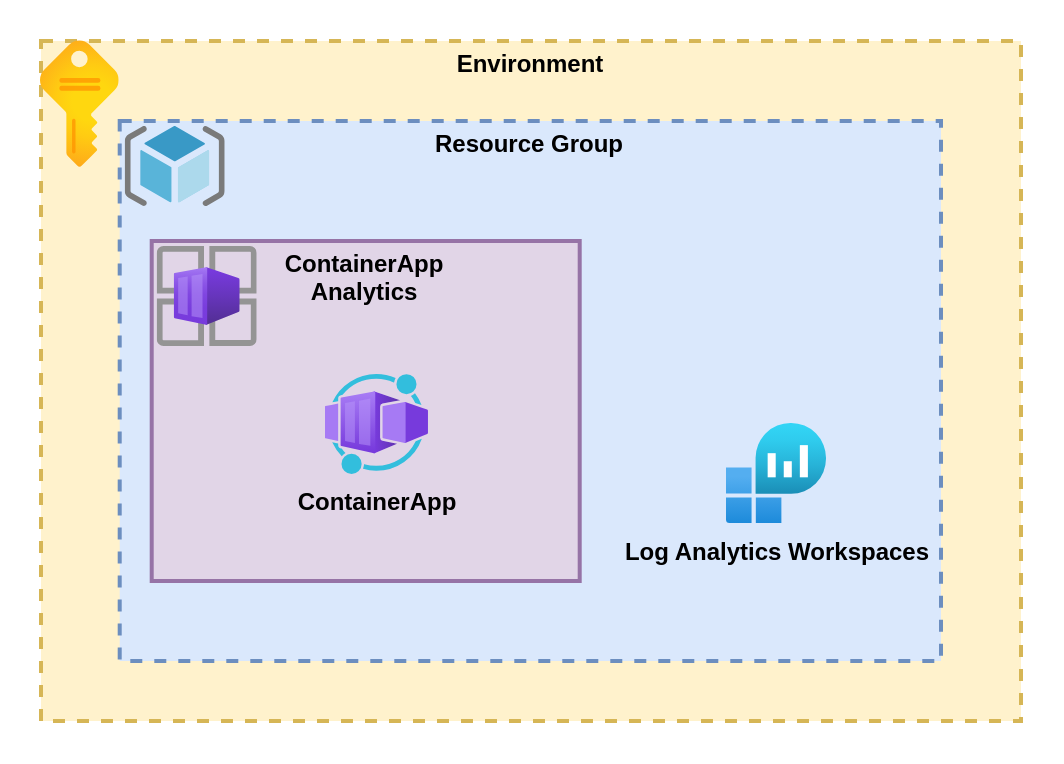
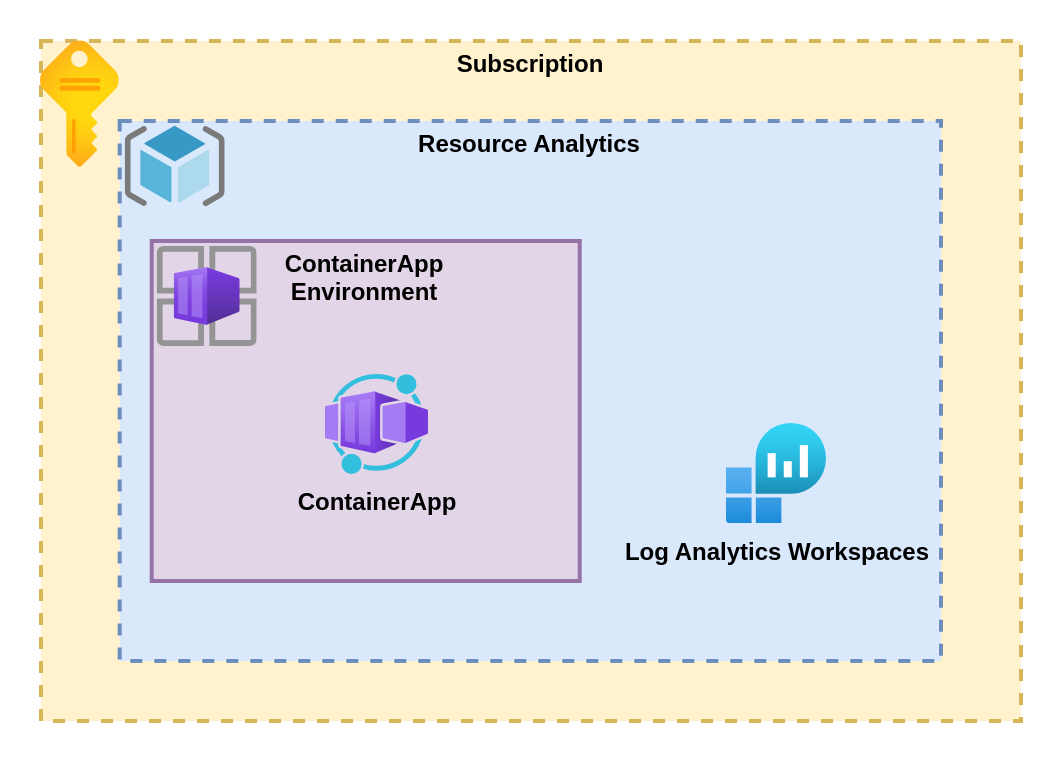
- <mxCell id="2" value="&lt;b&gt;Environment&lt;/b&gt;" style="fontStyle=0;verticalAlign=top;align=center;spacingTop=-2;fillColor=#fff2cc;rounded=0;whiteSpace=wrap;html=1;strokeColor=#d6b656;strokeWidth=2;dashed=1;container=1;collapsible=0;expand=0;recursiveResize=0;" vertex="1" parent="1"><mxGeometry x="20" y="20" width="490" height="340" as="geometry" /></mxCell>
+ <mxCell id="2" value="&lt;b&gt;Subscription&lt;/b&gt;" style="fontStyle=0;verticalAlign=top;align=center;spacingTop=-2;fillColor=#fff2cc;rounded=0;whiteSpace=wrap;html=1;strokeColor=#d6b656;strokeWidth=2;dashed=1;container=1;collapsible=0;expand=0;recursiveResize=0;" vertex="1" parent="1"><mxGeometry x="20" y="20" width="490" height="340" as="geometry" /></mxCell>
- <mxCell id="4" value="&lt;b&gt;Resource Group&lt;/b&gt;" style="fontStyle=0;verticalAlign=top;align=center;spacingTop=-2;fillColor=#dae8fc;rounded=0;whiteSpace=wrap;html=1;strokeColor=#6c8ebf;strokeWidth=2;dashed=1;container=1;collapsible=0;expand=0;recursiveResize=0;" vertex="1" parent="2"><mxGeometry x="39.35" y="40" width="410.65" height="270" as="geometry" /></mxCell>
+ <mxCell id="4" value="&lt;b&gt;Resource Analytics&lt;/b&gt;" style="fontStyle=0;verticalAlign=top;align=center;spacingTop=-2;fillColor=#dae8fc;rounded=0;whiteSpace=wrap;html=1;strokeColor=#6c8ebf;strokeWidth=2;dashed=1;container=1;collapsible=0;expand=0;recursiveResize=0;" vertex="1" parent="2"><mxGeometry x="39.35" y="40" width="410.65" height="270" as="geometry" /></mxCell>
- <mxCell id="6" value="&lt;b&gt;ContainerApp&lt;br&gt;Analytics&lt;br&gt;&lt;/b&gt;" style="fontStyle=0;verticalAlign=top;align=center;spacingTop=-2;fillColor=#e1d5e7;rounded=0;whiteSpace=wrap;html=1;strokeColor=#9673a6;strokeWidth=2;container=1;collapsible=0;expand=0;recursiveResize=0;" vertex="1" parent="4"><mxGeometry x="16" y="60" width="214" height="170" as="geometry" /></mxCell>
+ <mxCell id="6" value="&lt;b&gt;ContainerApp&lt;br&gt;Environment&lt;br&gt;&lt;/b&gt;" style="fontStyle=0;verticalAlign=top;align=center;spacingTop=-2;fillColor=#e1d5e7;rounded=0;whiteSpace=wrap;html=1;strokeColor=#9673a6;strokeWidth=2;container=1;collapsible=0;expand=0;recursiveResize=0;" vertex="1" parent="4"><mxGeometry x="16" y="60" width="214" height="170" as="geometry" /></mxCell>
